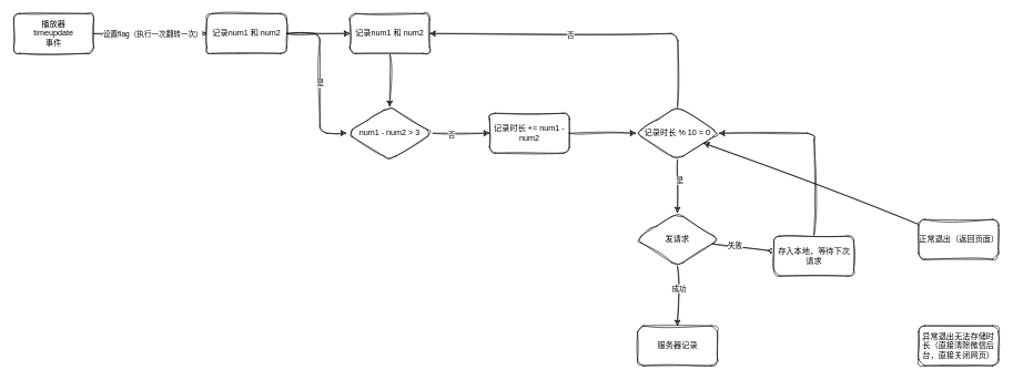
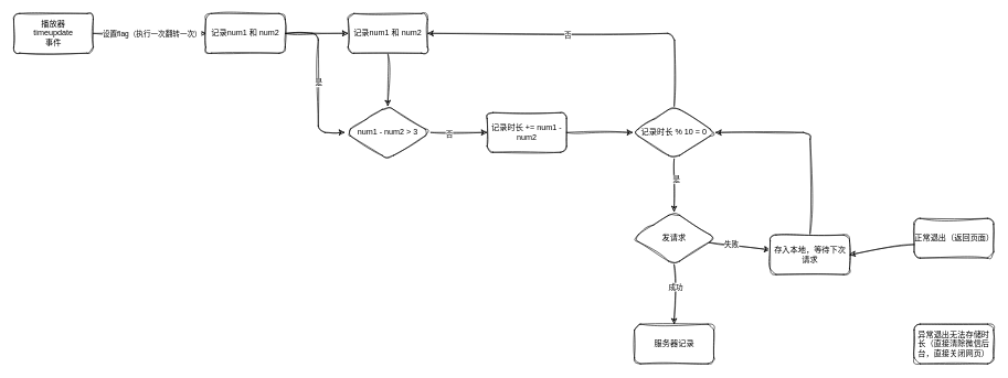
- <mxCell id="30" style="edgeStyle=none;html=1;rounded=1;sketch=1;curveFitting=1;jiggle=2;" edge="1" parent="1" source="31" target="21"><mxGeometry relative="1" as="geometry" /></mxCell>
+ <mxCell id="30" style="edgeStyle=none;html=1;entryX=1;entryY=0.5;entryDx=0;entryDy=0;rounded=1;sketch=1;curveFitting=1;jiggle=2;" edge="1" parent="1" source="31" target="28"><mxGeometry relative="1" as="geometry" /></mxCell>
- <mxCell id="22" value="" style="edgeStyle=none;html=1;rounded=1;sketch=1;curveFitting=1;jiggle=2;endArrow=diamond;" edge="1" parent="1" source="26" target="28"><mxGeometry relative="1" as="geometry" /></mxCell>
+ <mxCell id="22" value="" style="edgeStyle=none;html=1;rounded=1;sketch=1;curveFitting=1;jiggle=2;" edge="1" parent="1" source="26" target="28"><mxGeometry relative="1" as="geometry" /></mxCell>
